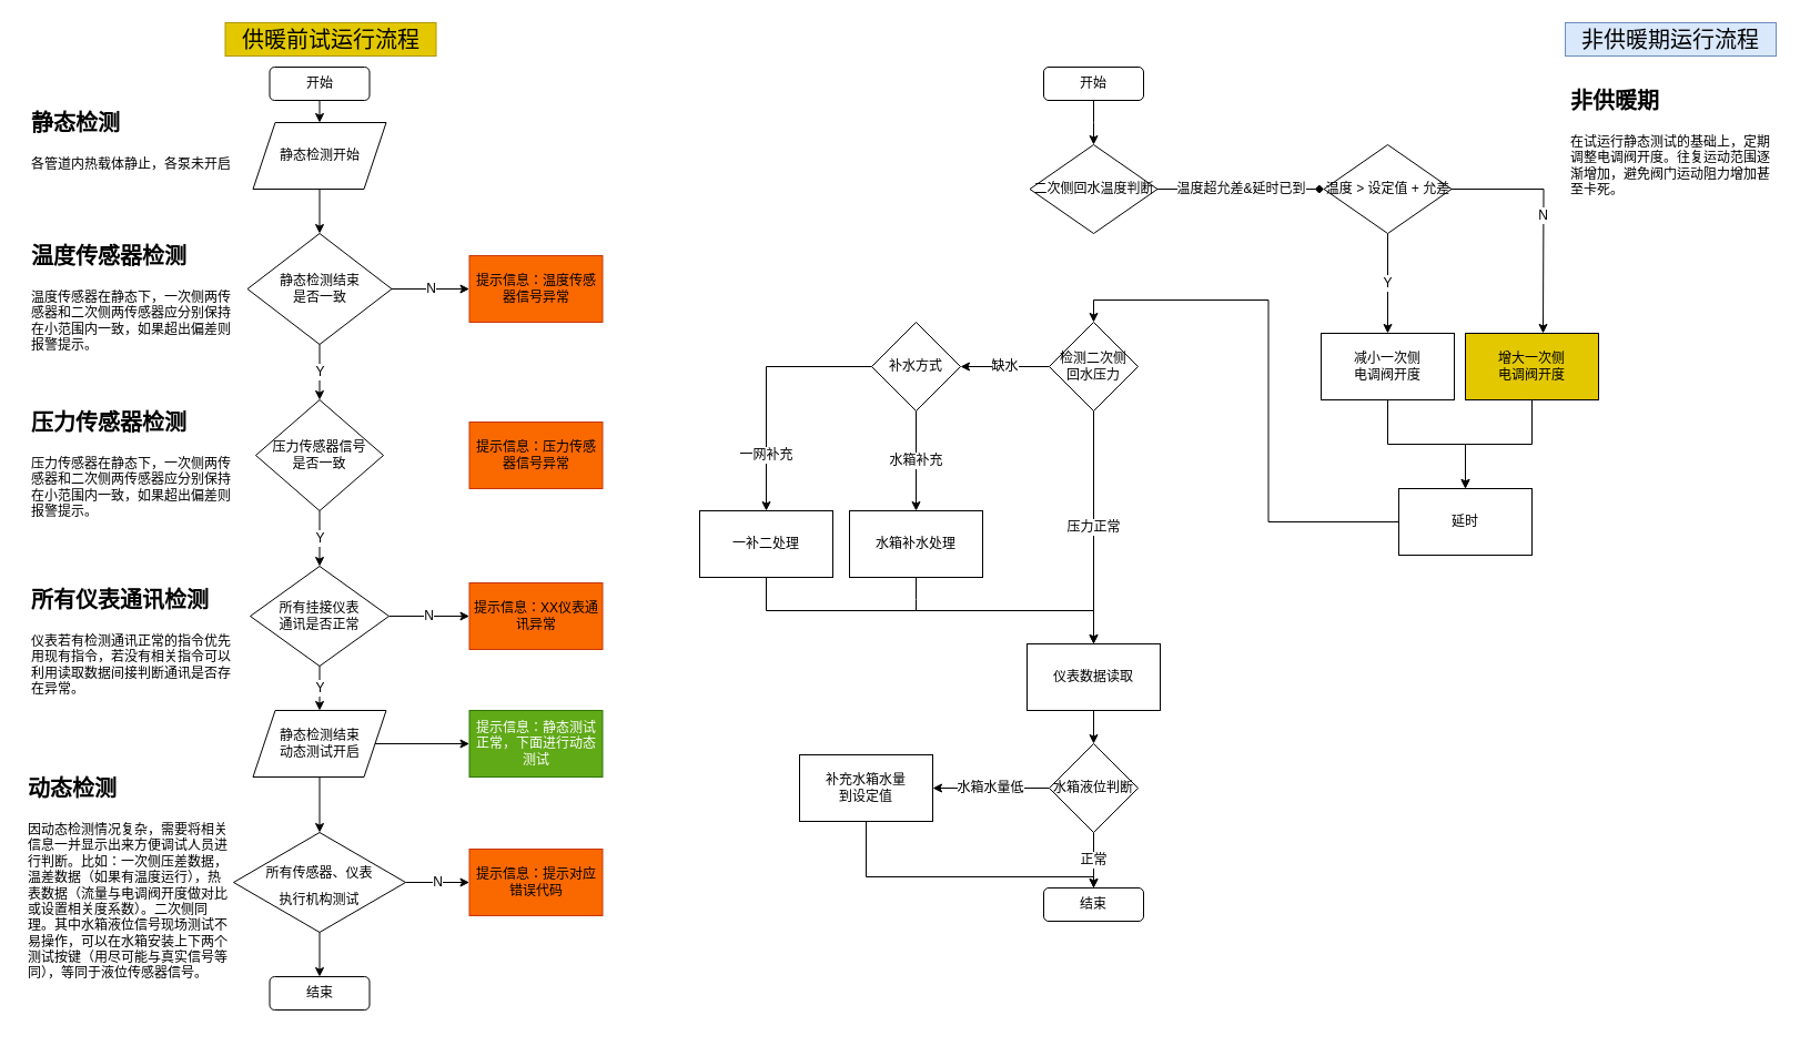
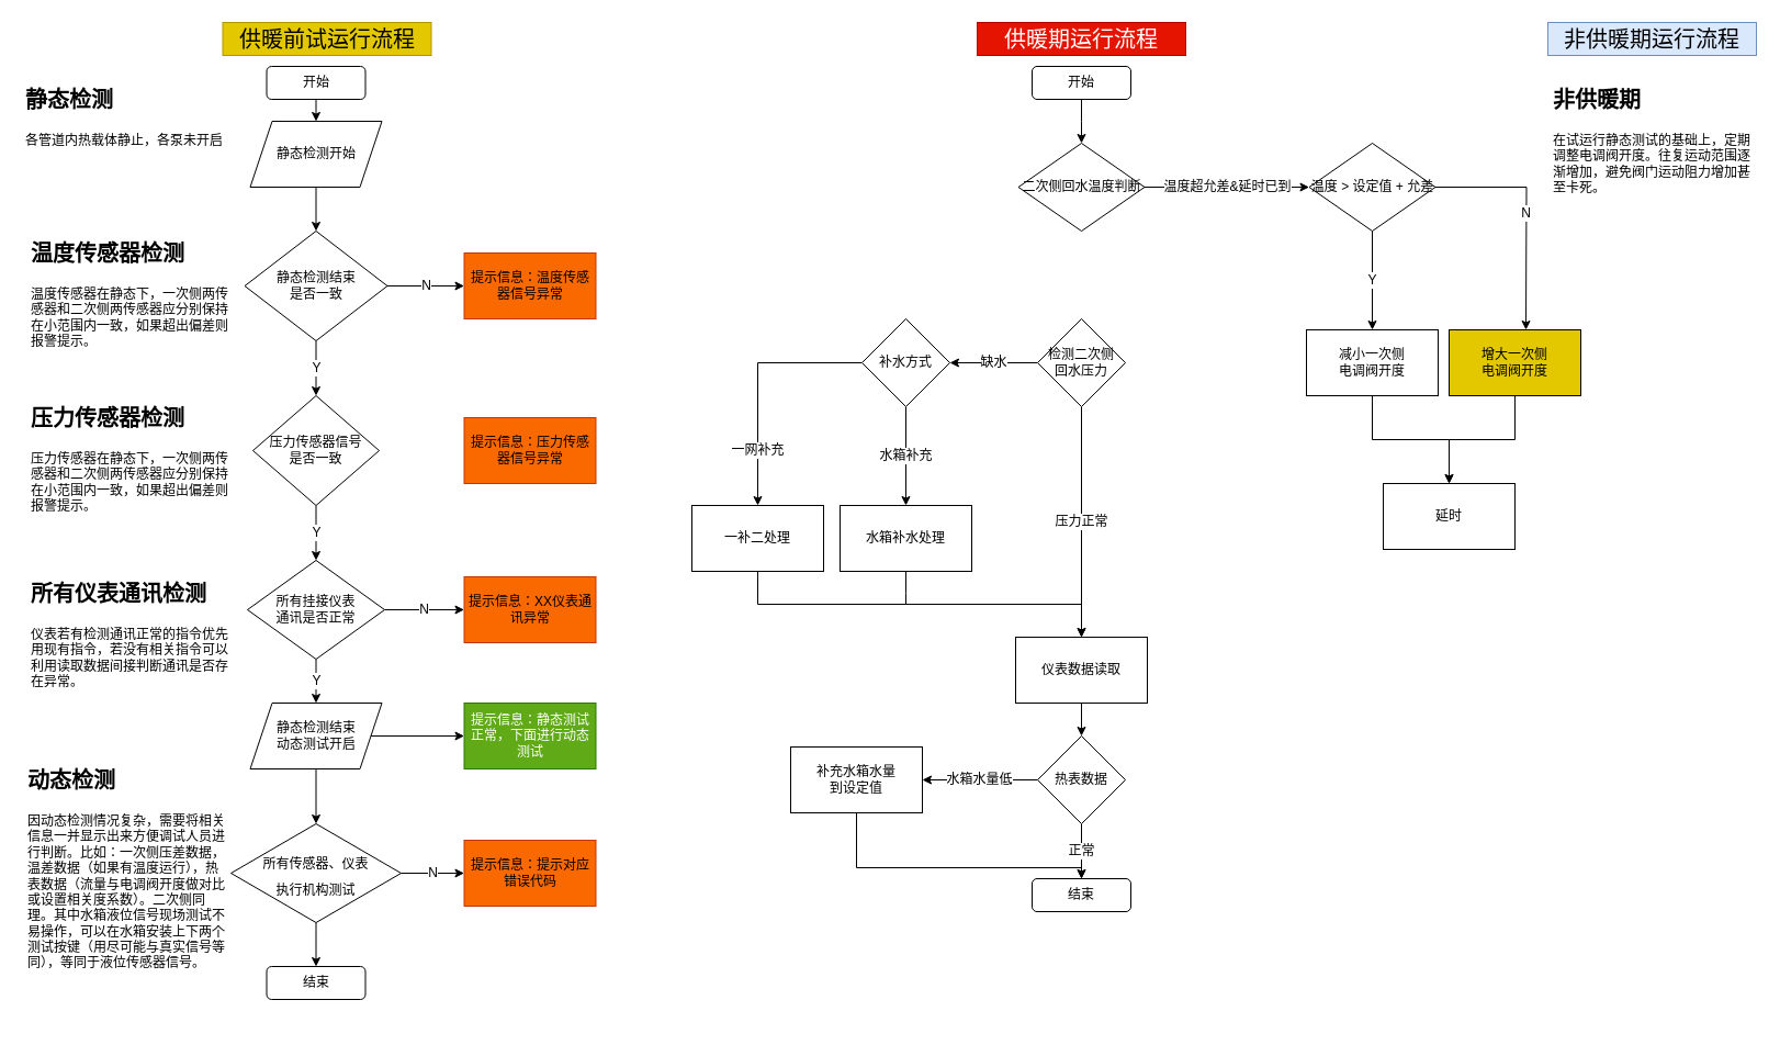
+ <mxCell id="3" value="供暖期运行流程" style="text;html=1;align=center;verticalAlign=middle;whiteSpace=wrap;rounded=0;fontSize=20;fillColor=#e51400;strokeColor=#B20000;fontColor=#ffffff;" vertex="1" parent="1"><mxGeometry x="890" y="20" width="190" height="30" as="geometry" /></mxCell>
- <mxCell id="27" value="&lt;h1&gt;&lt;font style=&quot;font-size: 20px;&quot;&gt;静态检测&lt;/font&gt;&lt;/h1&gt;&lt;p&gt;各管道内热载体静止，各泵未开启&lt;/p&gt;" style="text;html=1;strokeColor=none;fillColor=none;spacing=5;spacingTop=-20;whiteSpace=wrap;overflow=hidden;rounded=0;fontSize=12;" vertex="1" parent="1"><mxGeometry x="22.5" y="90" width="190" height="120" as="geometry" /></mxCell>
+ <mxCell id="27" value="&lt;h1&gt;&lt;font style=&quot;font-size: 20px;&quot;&gt;静态检测&lt;/font&gt;&lt;/h1&gt;&lt;p&gt;各管道内热载体静止，各泵未开启&lt;/p&gt;" style="text;html=1;strokeColor=none;fillColor=none;spacing=5;spacingTop=-20;whiteSpace=wrap;overflow=hidden;rounded=0;fontSize=12;" vertex="1" parent="1"><mxGeometry x="17.5" y="70" width="190" height="120" as="geometry" /></mxCell>
- <mxCell id="36" value="温度超允差&amp;amp;延时已到" style="edgeStyle=orthogonalEdgeStyle;rounded=0;orthogonalLoop=1;jettySize=auto;html=1;fontSize=12;endArrow=diamond;" edge="1" parent="1" source="37" target="40"><mxGeometry relative="1" as="geometry" /></mxCell>
+ <mxCell id="36" value="温度超允差&amp;amp;延时已到" style="edgeStyle=orthogonalEdgeStyle;rounded=0;orthogonalLoop=1;jettySize=auto;html=1;fontSize=12;" edge="1" parent="1" source="37" target="40"><mxGeometry relative="1" as="geometry" /></mxCell>
- <mxCell id="48" style="edgeStyle=orthogonalEdgeStyle;rounded=0;orthogonalLoop=1;jettySize=auto;html=1;entryX=0.5;entryY=0;entryDx=0;entryDy=0;fontSize=12;" edge="1" parent="1" source="49" target="47"><mxGeometry relative="1" as="geometry" /></mxCell>
- <mxCell id="62" value="水箱液位判断" style="rhombus;whiteSpace=wrap;html=1;" vertex="1" parent="1"><mxGeometry x="945" y="670" width="80" height="80" as="geometry" /></mxCell>
+ <mxCell id="62" value="热表数据" style="rhombus;whiteSpace=wrap;html=1;" vertex="1" parent="1"><mxGeometry x="945" y="670" width="80" height="80" as="geometry" /></mxCell>
